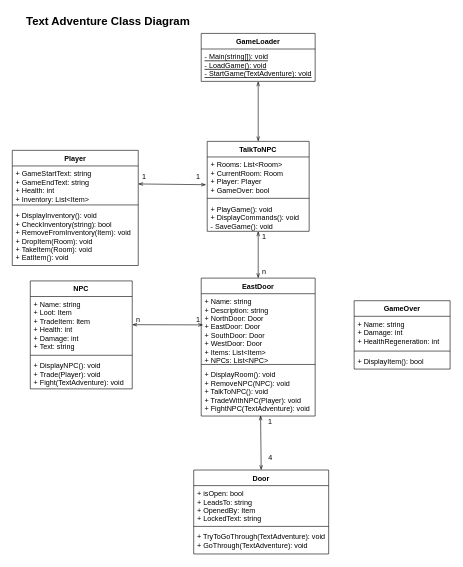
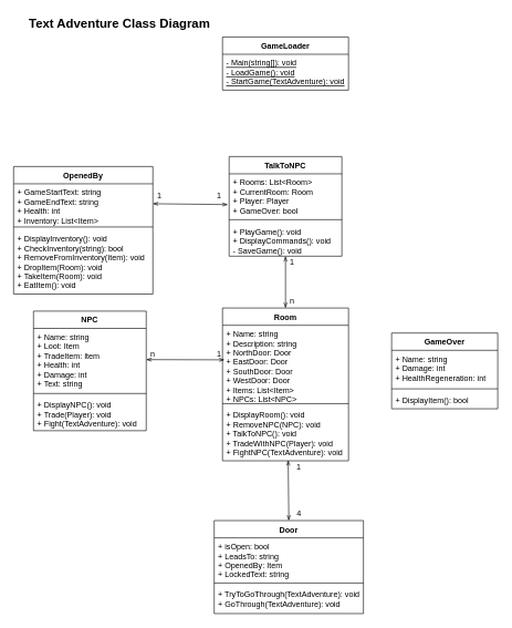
- <mxCell id="38" style="edgeStyle=orthogonalEdgeStyle;rounded=0;orthogonalLoop=1;jettySize=auto;html=1;startArrow=openThin;startFill=0;endArrow=openThin;endFill=0;" edge="1" parent="1" source="39" target="2"><mxGeometry relative="1" as="geometry" /></mxCell>
- <mxCell id="21" value="Player" style="swimlane;fontStyle=1;align=center;verticalAlign=top;childLayout=stackLayout;horizontal=1;startSize=26;horizontalStack=0;resizeParent=1;resizeParentMax=0;resizeLast=0;collapsible=1;marginBottom=0;" parent="1" vertex="1"><mxGeometry x="20" y="250" width="210" height="192" as="geometry" /></mxCell>
+ <mxCell id="21" value="OpenedBy" style="swimlane;fontStyle=1;align=center;verticalAlign=top;childLayout=stackLayout;horizontal=1;startSize=26;horizontalStack=0;resizeParent=1;resizeParentMax=0;resizeLast=0;collapsible=1;marginBottom=0;" parent="1" vertex="1"><mxGeometry x="20" y="250" width="210" height="192" as="geometry" /></mxCell>
- <mxCell id="6" value="EastDoor" style="swimlane;fontStyle=1;align=center;verticalAlign=top;childLayout=stackLayout;horizontal=1;startSize=26;horizontalStack=0;resizeParent=1;resizeParentMax=0;resizeLast=0;collapsible=1;marginBottom=0;" parent="1" vertex="1"><mxGeometry x="335" y="463" width="190" height="230" as="geometry" /></mxCell>
+ <mxCell id="6" value="Room" style="swimlane;fontStyle=1;align=center;verticalAlign=top;childLayout=stackLayout;horizontal=1;startSize=26;horizontalStack=0;resizeParent=1;resizeParentMax=0;resizeLast=0;collapsible=1;marginBottom=0;" parent="1" vertex="1"><mxGeometry x="335" y="463" width="190" height="230" as="geometry" /></mxCell>
- <mxCell id="11" value="4" style="text;html=1;align=center;verticalAlign=middle;resizable=0;points=[];autosize=1;" parent="1" vertex="1"><mxGeometry x="440" y="753" width="20" height="20" as="geometry" /></mxCell>
+ <mxCell id="11" value="4" style="text;html=1;align=center;verticalAlign=middle;resizable=0;points=[];autosize=1;" parent="1" vertex="1"><mxGeometry x="440" y="763" width="20" height="20" as="geometry" /></mxCell>
